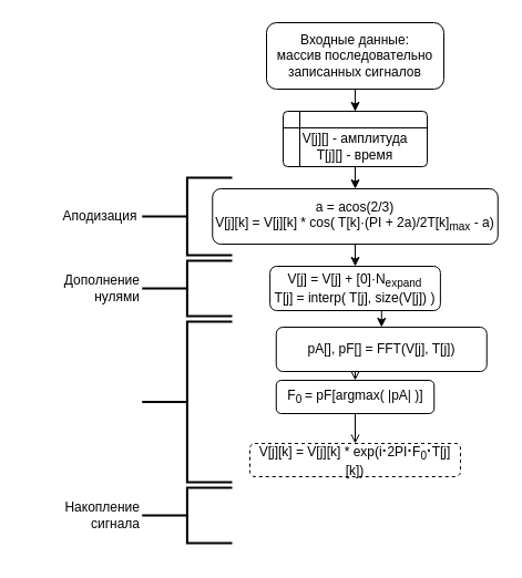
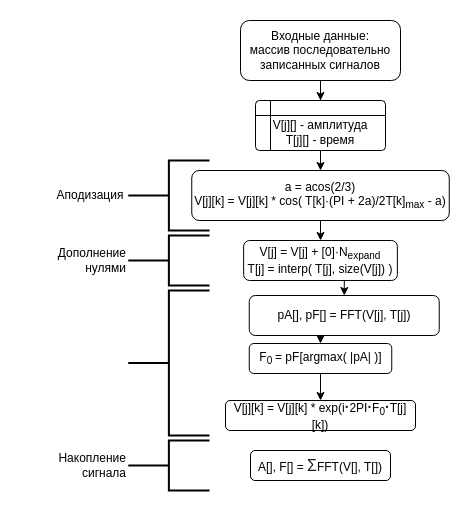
- <mxCell id="9" style="edgeStyle=orthogonalEdgeStyle;rounded=0;orthogonalLoop=1;jettySize=auto;html=1;exitX=0.5;exitY=1;exitDx=0;exitDy=0;entryX=0.5;entryY=0;entryDx=0;entryDy=0;endArrow=open;" edge="1" parent="1" source="19" target="18"><mxGeometry relative="1" as="geometry"><mxPoint x="319.995" y="330" as="sourcePoint" /></mxGeometry></mxCell>
+ <mxCell id="9" style="edgeStyle=orthogonalEdgeStyle;rounded=0;orthogonalLoop=1;jettySize=auto;html=1;exitX=0.5;exitY=1;exitDx=0;exitDy=0;entryX=0.5;entryY=0;entryDx=0;entryDy=0;" edge="1" parent="1" source="19" target="18"><mxGeometry relative="1" as="geometry"><mxPoint x="319.995" y="330" as="sourcePoint" /></mxGeometry></mxCell>
- <mxCell id="17" style="edgeStyle=orthogonalEdgeStyle;rounded=0;orthogonalLoop=1;jettySize=auto;html=1;exitX=0.5;exitY=1;exitDx=0;exitDy=0;entryX=0.5;entryY=0;entryDx=0;entryDy=0;endArrow=open;" edge="1" parent="1" source="18" target="8"><mxGeometry relative="1" as="geometry" /></mxCell>
+ <mxCell id="17" style="edgeStyle=orthogonalEdgeStyle;rounded=0;orthogonalLoop=1;jettySize=auto;html=1;exitX=0.5;exitY=1;exitDx=0;exitDy=0;entryX=0.5;entryY=0;entryDx=0;entryDy=0;" edge="1" parent="1" source="18" target="8"><mxGeometry relative="1" as="geometry" /></mxCell>
- <mxCell id="8" value="V[j][k] = V[j][k] * exp(i&lt;b style=&quot;color: rgb(32 , 33 , 34) ; font-family: sans-serif ; font-size: 14px&quot;&gt;·&lt;/b&gt;2PI&lt;b style=&quot;color: rgb(32 , 33 , 34) ; font-family: sans-serif ; font-size: 14px&quot;&gt;·&lt;/b&gt;F&lt;sub&gt;0&lt;/sub&gt;&lt;b style=&quot;color: rgb(32 , 33 , 34) ; font-family: sans-serif ; font-size: 14px&quot;&gt;·&lt;/b&gt;T[j][k])" style="rounded=1;whiteSpace=wrap;html=1;strokeWidth=1;dashed=1;" vertex="1" parent="1"><mxGeometry x="225" y="400" width="190" height="30" as="geometry" /></mxCell>
+ <mxCell id="8" value="V[j][k] = V[j][k] * exp(i&lt;b style=&quot;color: rgb(32 , 33 , 34) ; font-family: sans-serif ; font-size: 14px&quot;&gt;·&lt;/b&gt;2PI&lt;b style=&quot;color: rgb(32 , 33 , 34) ; font-family: sans-serif ; font-size: 14px&quot;&gt;·&lt;/b&gt;F&lt;sub&gt;0&lt;/sub&gt;&lt;b style=&quot;color: rgb(32 , 33 , 34) ; font-family: sans-serif ; font-size: 14px&quot;&gt;·&lt;/b&gt;T[j][k])" style="rounded=1;whiteSpace=wrap;html=1;strokeWidth=1;" vertex="1" parent="1"><mxGeometry x="225" y="400" width="190" height="30" as="geometry" /></mxCell>
+ <mxCell id="16" value="A[], F[] =&amp;nbsp;&lt;span style=&quot;font-size: 16px ; color: rgb(32 , 33 , 36) ; font-family: &amp;#34;arial&amp;#34; , sans-serif ; text-align: left&quot;&gt;Σ&lt;/span&gt;FFT(V[], T[])" style="rounded=1;whiteSpace=wrap;html=1;strokeWidth=1;" vertex="1" parent="1"><mxGeometry x="250" y="450" width="140" height="30" as="geometry" /></mxCell>
